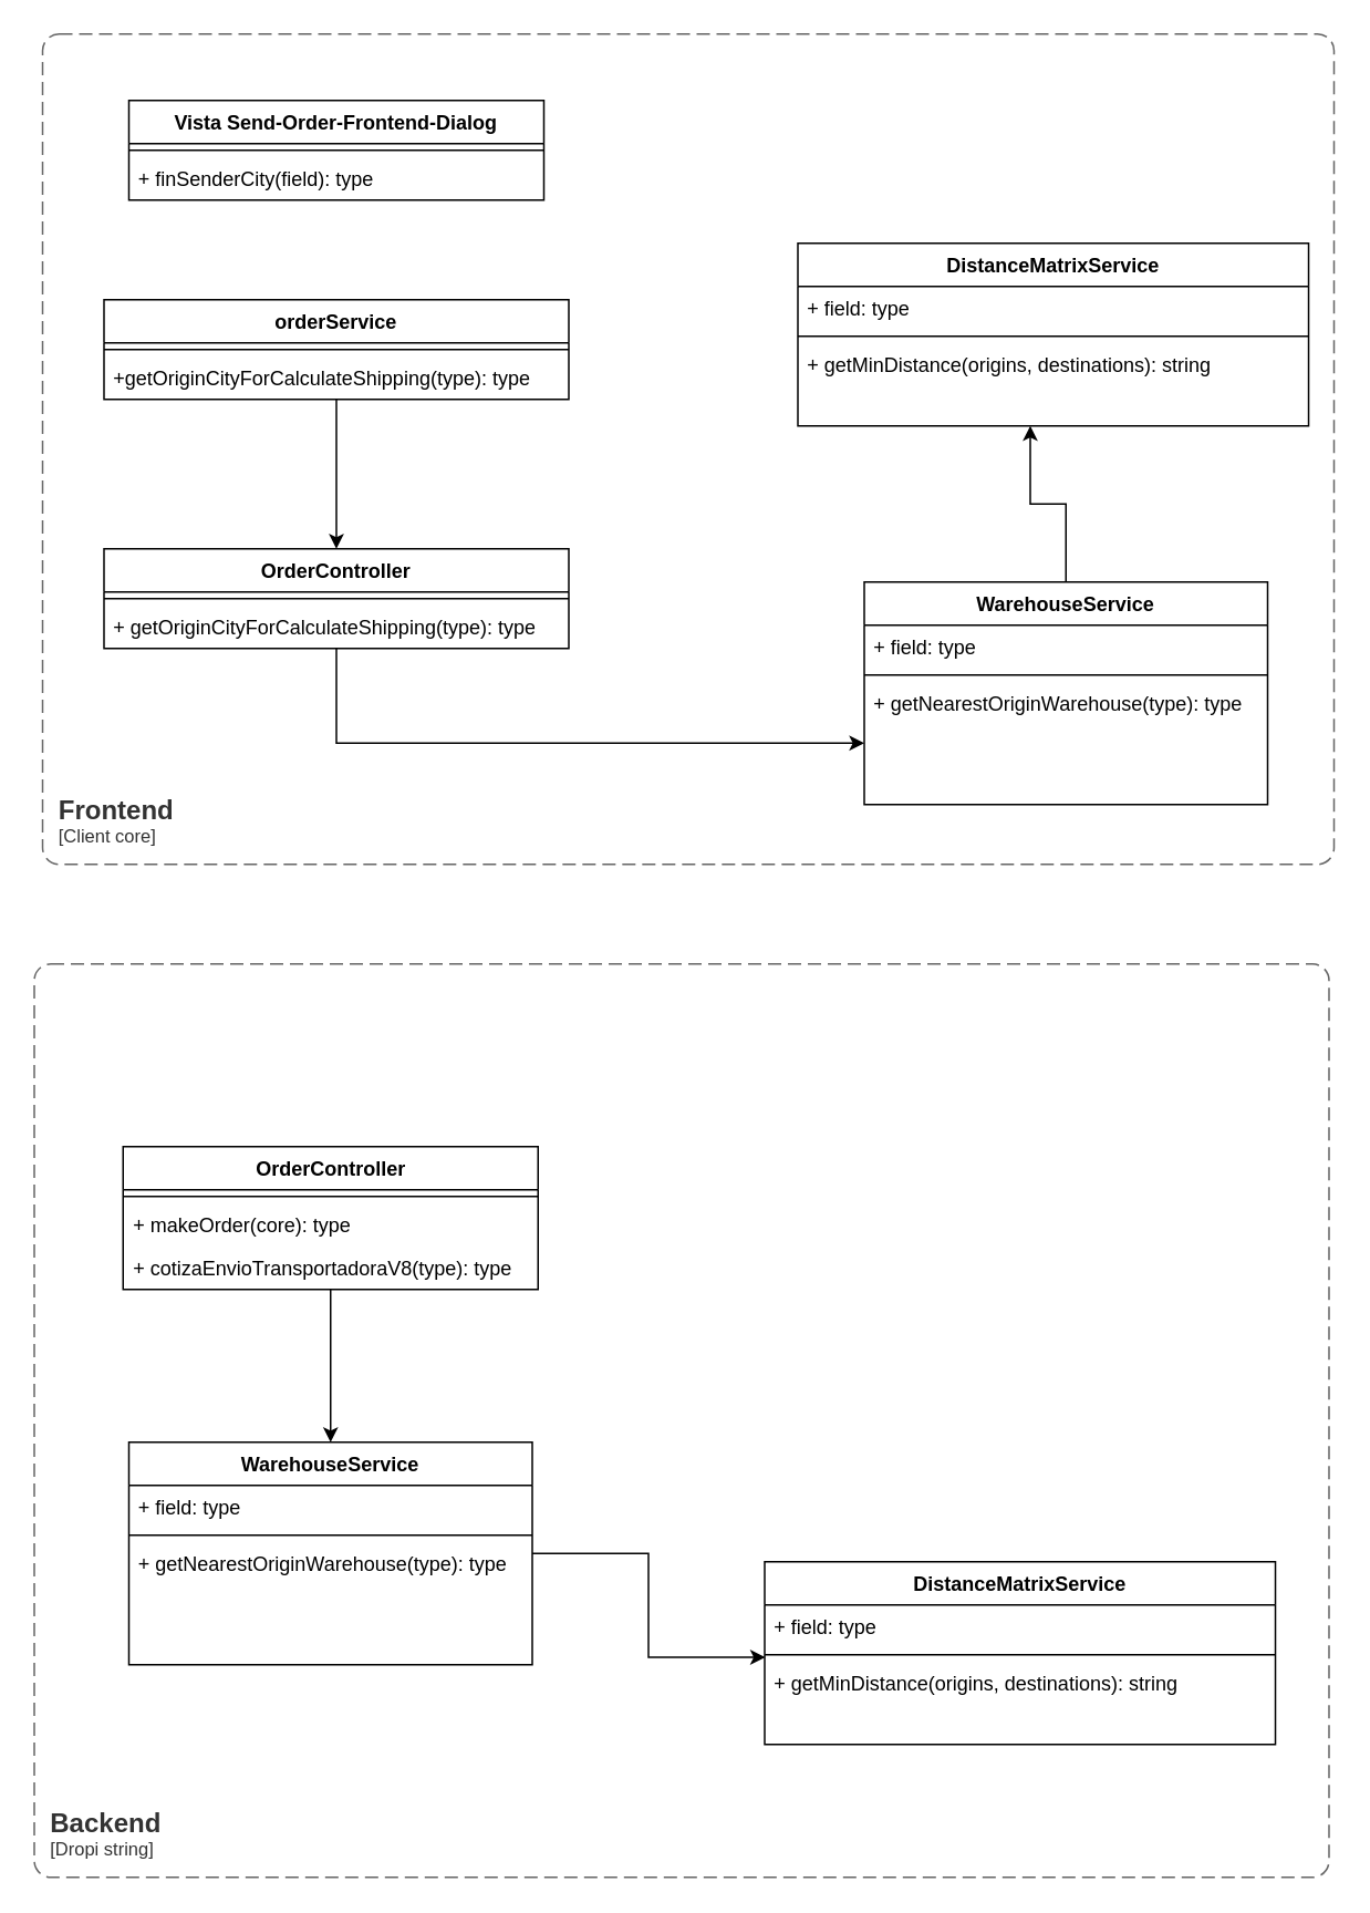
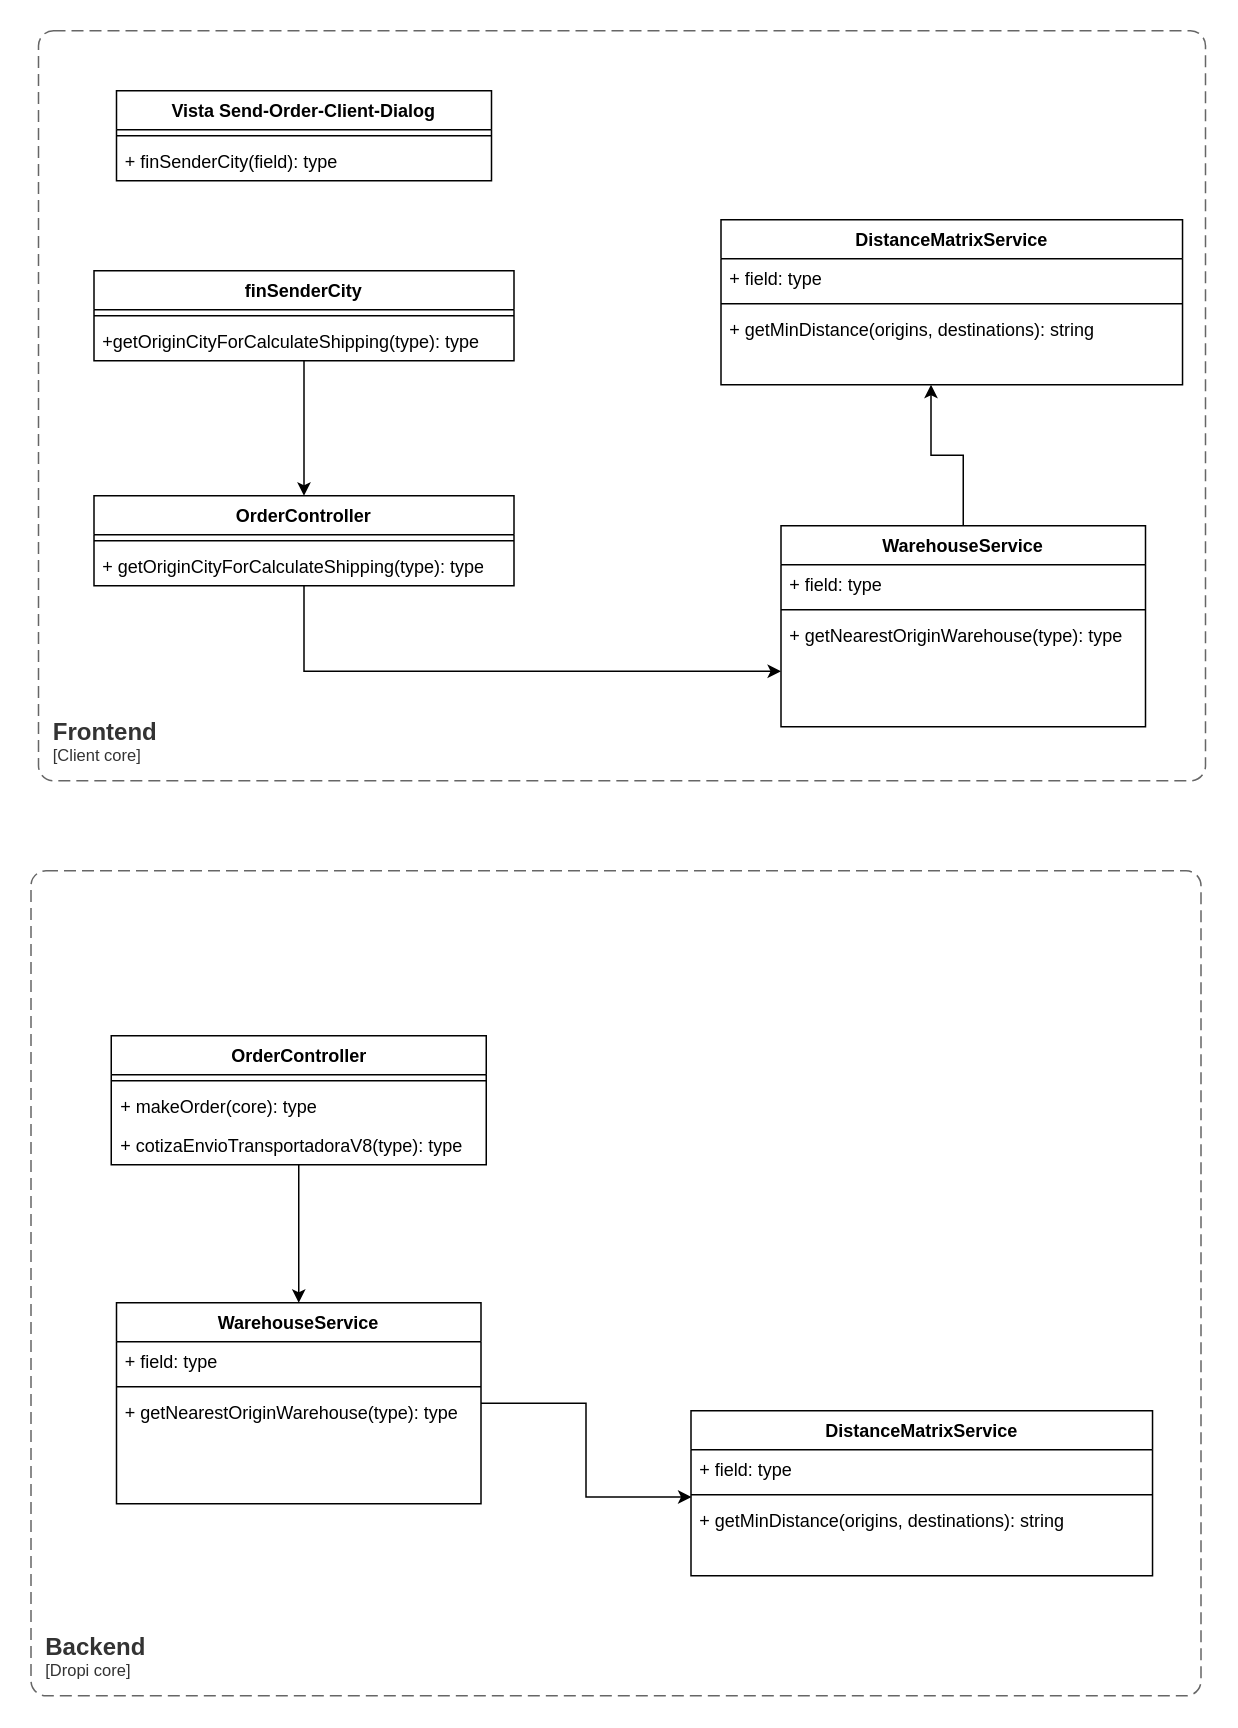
- <mxCell id="17" value="Vista Send-Order-Frontend-Dialog" style="swimlane;fontStyle=1;align=center;verticalAlign=top;childLayout=stackLayout;horizontal=1;startSize=26;horizontalStack=0;resizeParent=1;resizeParentMax=0;resizeLast=0;collapsible=1;marginBottom=0;whiteSpace=wrap;html=1;" parent="1" vertex="1"><mxGeometry x="77" y="60" width="250" height="60" as="geometry" /></mxCell>
+ <mxCell id="17" value="Vista Send-Order-Client-Dialog" style="swimlane;fontStyle=1;align=center;verticalAlign=top;childLayout=stackLayout;horizontal=1;startSize=26;horizontalStack=0;resizeParent=1;resizeParentMax=0;resizeLast=0;collapsible=1;marginBottom=0;whiteSpace=wrap;html=1;" parent="1" vertex="1"><mxGeometry x="77" y="60" width="250" height="60" as="geometry" /></mxCell>
- <mxCell id="21" value="orderService" style="swimlane;fontStyle=1;align=center;verticalAlign=top;childLayout=stackLayout;horizontal=1;startSize=26;horizontalStack=0;resizeParent=1;resizeParentMax=0;resizeLast=0;collapsible=1;marginBottom=0;whiteSpace=wrap;html=1;" parent="1" vertex="1"><mxGeometry x="62" y="180" width="280" height="60" as="geometry" /></mxCell>
+ <mxCell id="21" value="finSenderCity" style="swimlane;fontStyle=1;align=center;verticalAlign=top;childLayout=stackLayout;horizontal=1;startSize=26;horizontalStack=0;resizeParent=1;resizeParentMax=0;resizeLast=0;collapsible=1;marginBottom=0;whiteSpace=wrap;html=1;" parent="1" vertex="1"><mxGeometry x="62" y="180" width="280" height="60" as="geometry" /></mxCell>
- <mxCell id="15" value="&lt;font style=&quot;font-size: 16px&quot;&gt;&lt;b&gt;&lt;div style=&quot;text-align: left&quot;&gt;Backend&lt;/div&gt;&lt;/b&gt;&lt;/font&gt;&lt;div style=&quot;text-align: left&quot;&gt;[Dropi string]&lt;/div&gt;" style="rounded=1;fontSize=11;whiteSpace=wrap;html=1;dashed=1;arcSize=20;fillColor=none;strokeColor=#666666;fontColor=#333333;labelBackgroundColor=none;align=left;verticalAlign=bottom;labelBorderColor=none;spacingTop=0;spacing=10;dashPattern=8 4;metaEdit=1;rotatable=0;perimeter=rectanglePerimeter;noLabel=0;labelPadding=0;allowArrows=0;connectable=0;expand=0;recursiveResize=0;editable=1;pointerEvents=0;absoluteArcSize=1;points=[[0.25,0,0],[0.5,0,0],[0.75,0,0],[1,0.25,0],[1,0.5,0],[1,0.75,0],[0.75,1,0],[0.5,1,0],[0.25,1,0],[0,0.75,0],[0,0.5,0],[0,0.25,0]];" parent="1" vertex="1"><mxGeometry x="20" y="580" width="780" height="550" as="geometry" /></mxCell>
+ <mxCell id="15" value="&lt;font style=&quot;font-size: 16px&quot;&gt;&lt;b&gt;&lt;div style=&quot;text-align: left&quot;&gt;Backend&lt;/div&gt;&lt;/b&gt;&lt;/font&gt;&lt;div style=&quot;text-align: left&quot;&gt;[Dropi core]&lt;/div&gt;" style="rounded=1;fontSize=11;whiteSpace=wrap;html=1;dashed=1;arcSize=20;fillColor=none;strokeColor=#666666;fontColor=#333333;labelBackgroundColor=none;align=left;verticalAlign=bottom;labelBorderColor=none;spacingTop=0;spacing=10;dashPattern=8 4;metaEdit=1;rotatable=0;perimeter=rectanglePerimeter;noLabel=0;labelPadding=0;allowArrows=0;connectable=0;expand=0;recursiveResize=0;editable=1;pointerEvents=0;absoluteArcSize=1;points=[[0.25,0,0],[0.5,0,0],[0.75,0,0],[1,0.25,0],[1,0.5,0],[1,0.75,0],[0.75,1,0],[0.5,1,0],[0.25,1,0],[0,0.75,0],[0,0.5,0],[0,0.25,0]];" parent="1" vertex="1"><mxGeometry x="20" y="580" width="780" height="550" as="geometry" /></mxCell>
